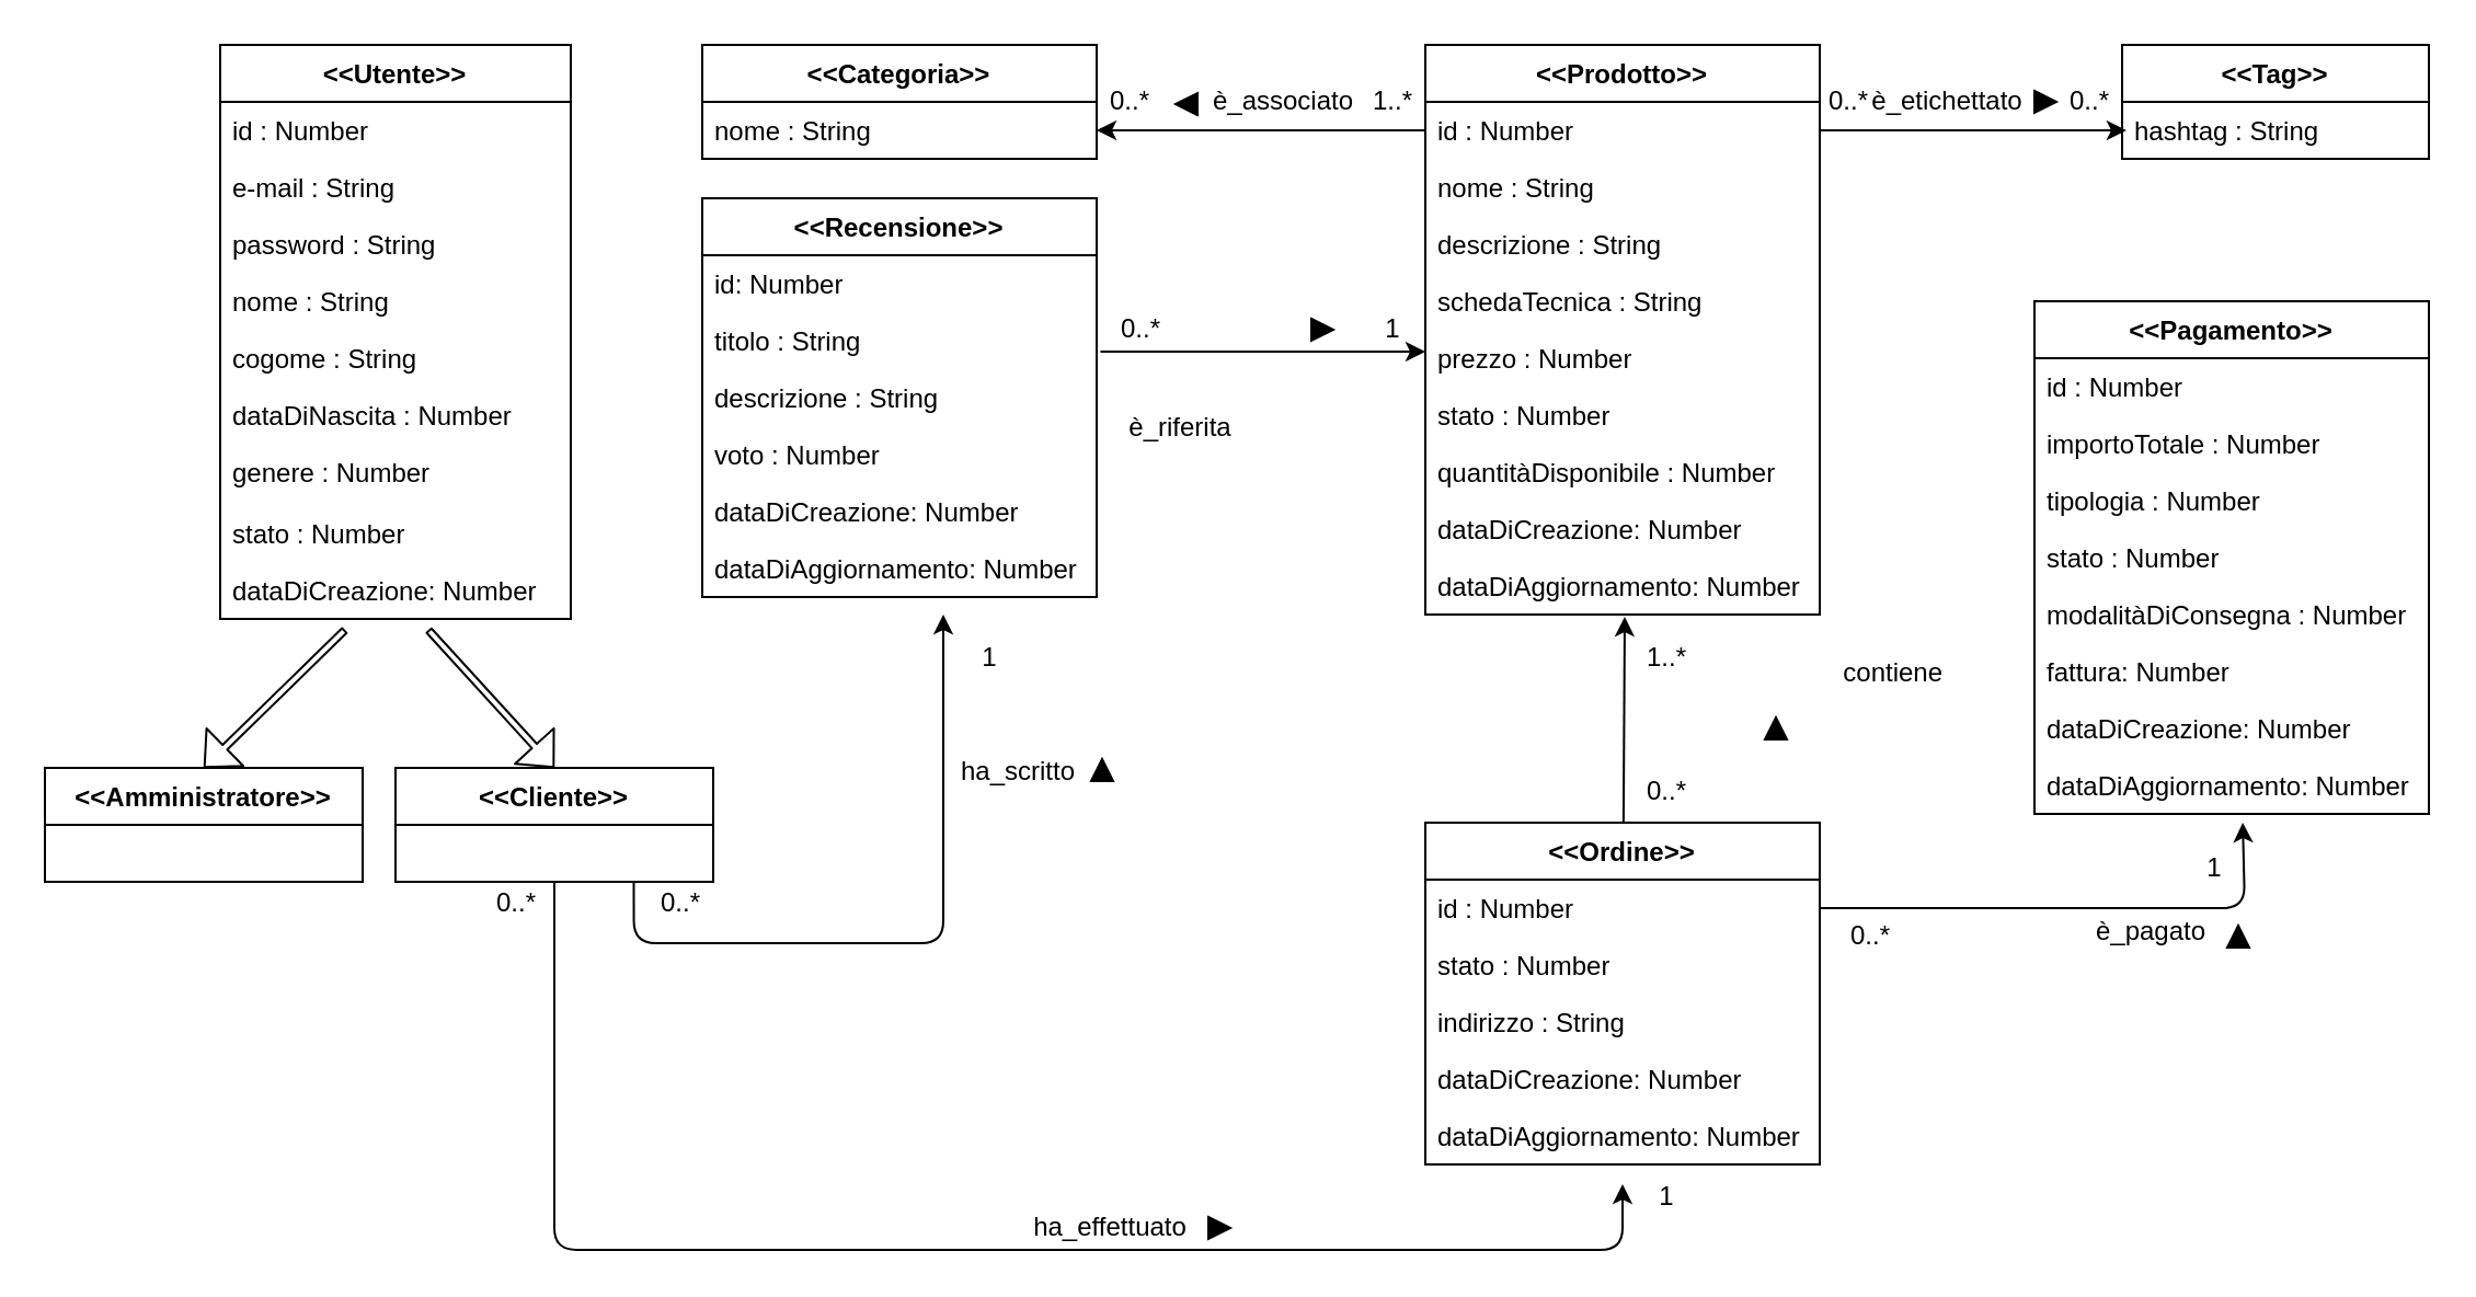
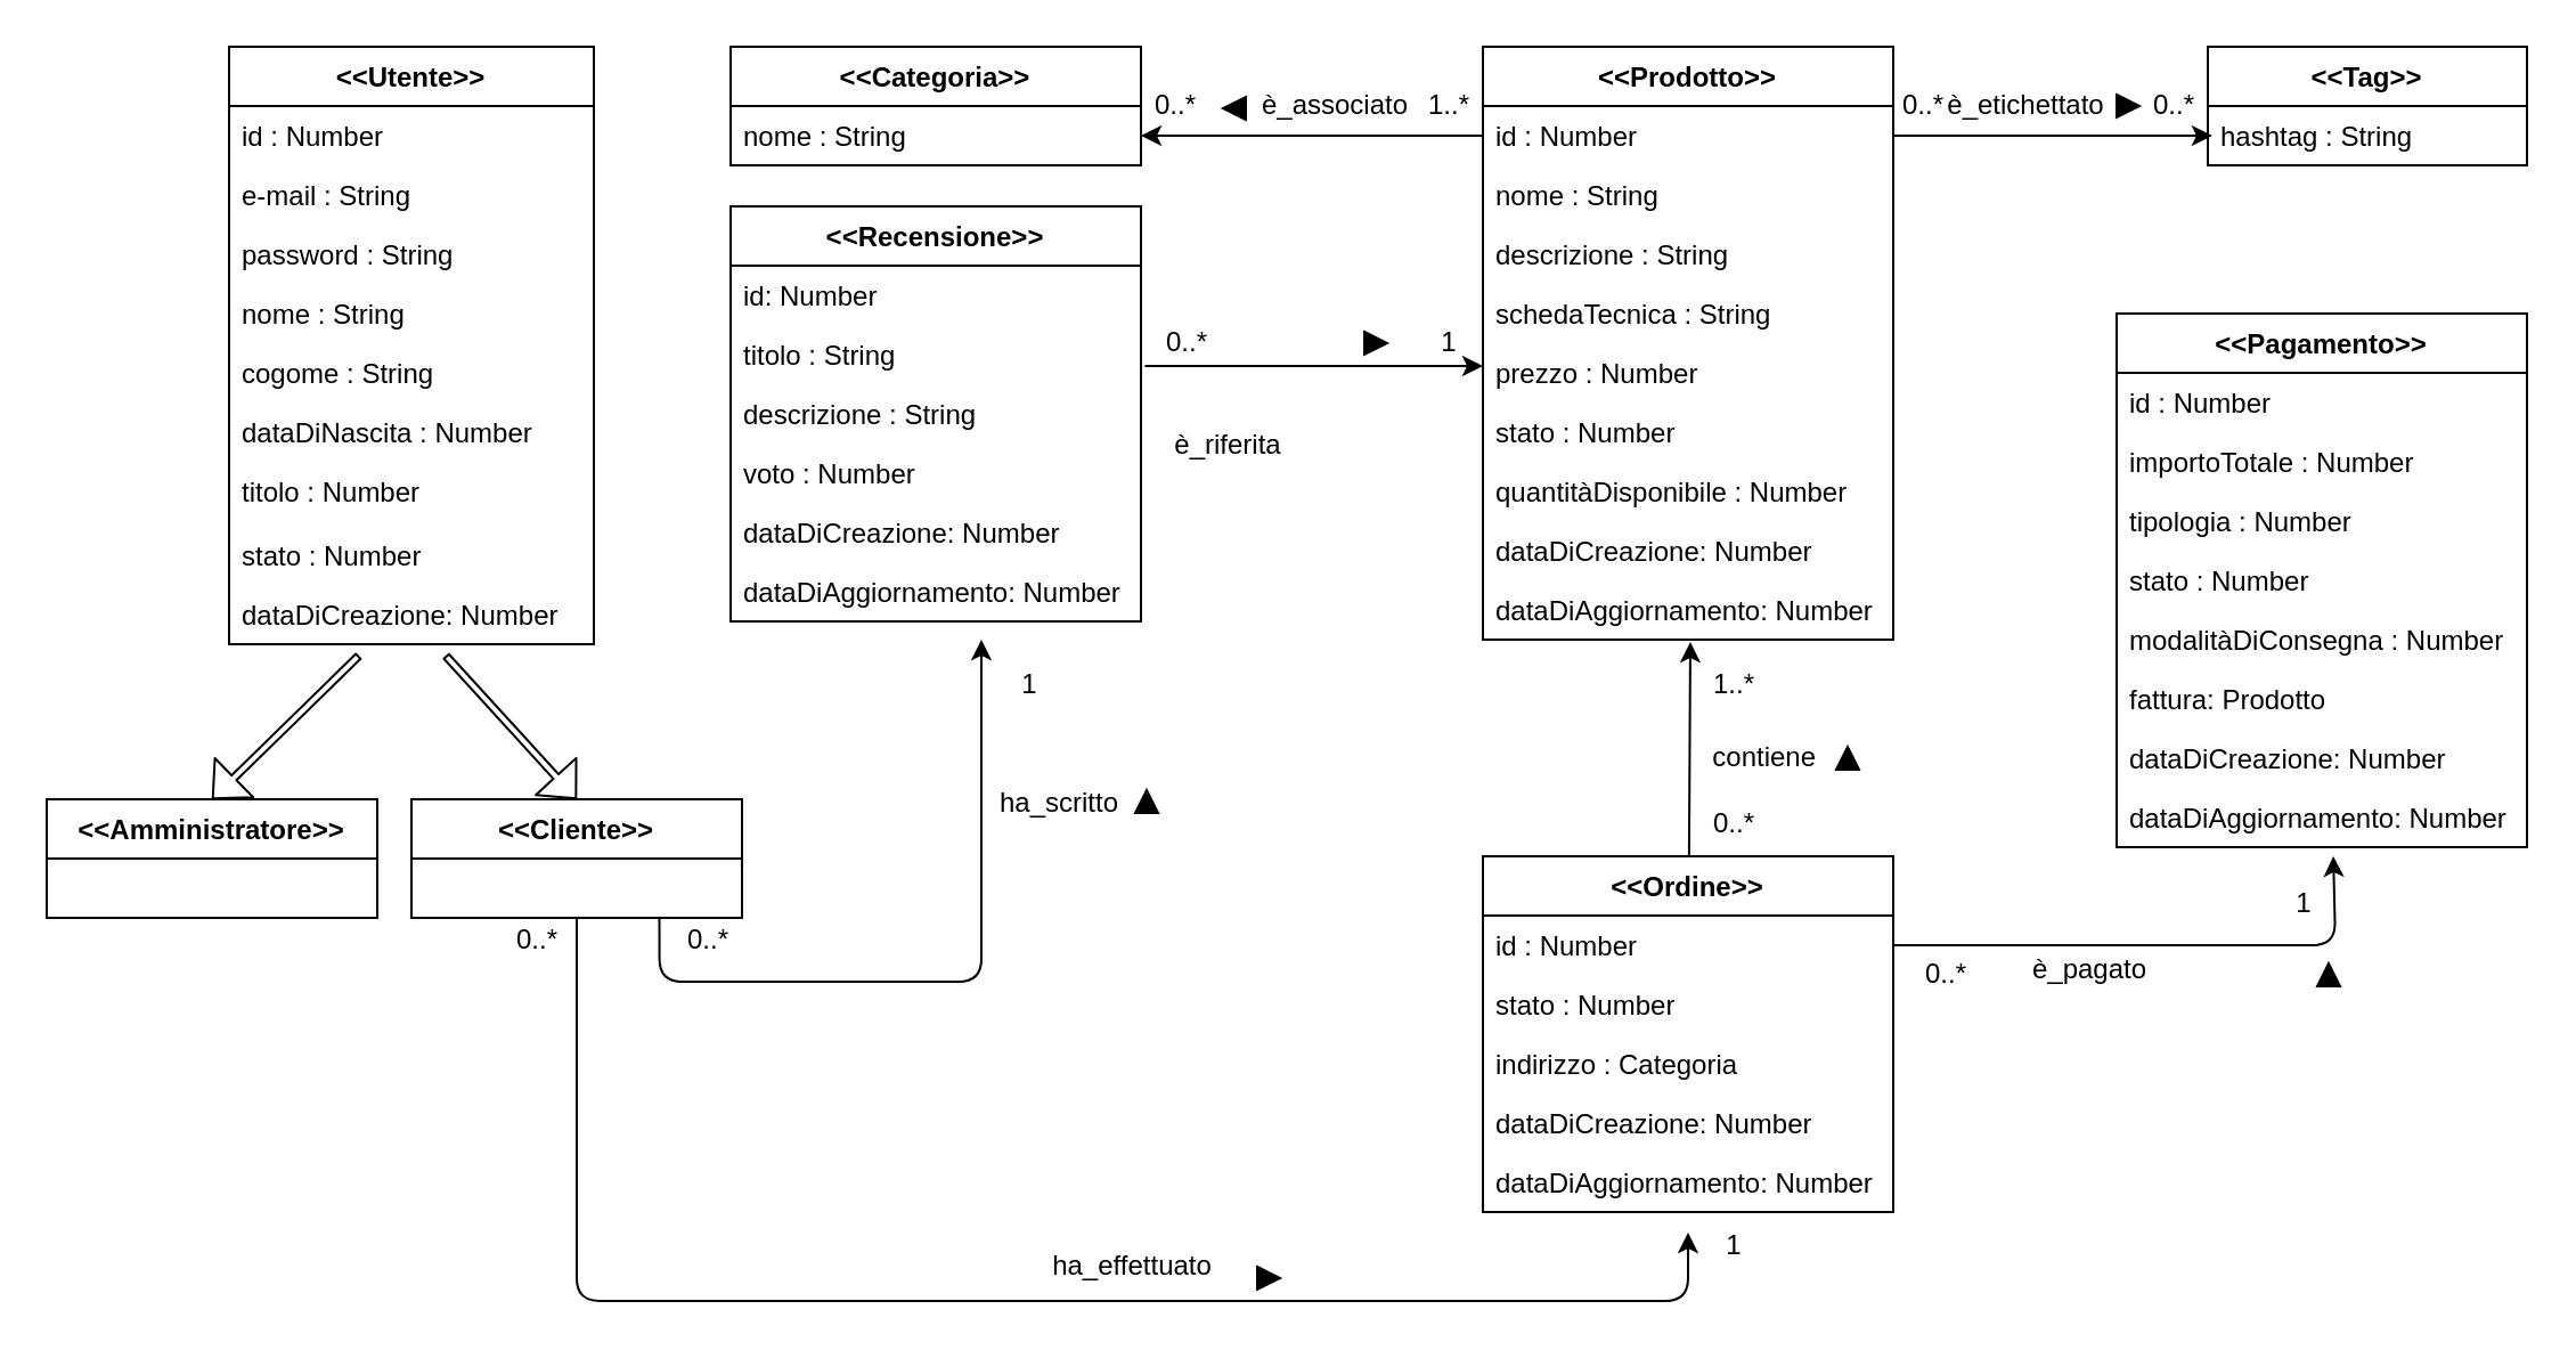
- <mxCell id="19" value="genere : Number" style="text;strokeColor=none;fillColor=none;align=left;verticalAlign=top;spacingLeft=4;spacingRight=4;overflow=hidden;rotatable=0;points=[[0,0.5],[1,0.5]];portConstraint=eastwest;" parent="12" vertex="1"><mxGeometry y="182" width="160" height="28" as="geometry" /></mxCell>
+ <mxCell id="19" value="titolo : Number" style="text;strokeColor=none;fillColor=none;align=left;verticalAlign=top;spacingLeft=4;spacingRight=4;overflow=hidden;rotatable=0;points=[[0,0.5],[1,0.5]];portConstraint=eastwest;" parent="12" vertex="1"><mxGeometry y="182" width="160" height="28" as="geometry" /></mxCell>
- <mxCell id="35" value="fattura: Number" style="text;strokeColor=none;fillColor=none;align=left;verticalAlign=top;spacingLeft=4;spacingRight=4;overflow=hidden;rotatable=0;points=[[0,0.5],[1,0.5]];portConstraint=eastwest;" vertex="1" parent="29"><mxGeometry y="156" width="180" height="26" as="geometry" /></mxCell>
+ <mxCell id="35" value="fattura: Prodotto" style="text;strokeColor=none;fillColor=none;align=left;verticalAlign=top;spacingLeft=4;spacingRight=4;overflow=hidden;rotatable=0;points=[[0,0.5],[1,0.5]];portConstraint=eastwest;" vertex="1" parent="29"><mxGeometry y="156" width="180" height="26" as="geometry" /></mxCell>
- <mxCell id="38" value="contiene&amp;nbsp;" style="text;html=1;align=center;verticalAlign=middle;resizable=0;points=[];;autosize=1;" parent="1" vertex="1"><mxGeometry x="835" y="297" width="60" height="20" as="geometry" /></mxCell>
+ <mxCell id="38" value="contiene&amp;nbsp;" style="text;html=1;align=center;verticalAlign=middle;resizable=0;points=[];;autosize=1;" parent="1" vertex="1"><mxGeometry x="745" y="322" width="60" height="20" as="geometry" /></mxCell>
- <mxCell id="44" value="è_pagato" style="text;html=1;align=center;verticalAlign=middle;resizable=0;points=[];;autosize=1;" parent="1" vertex="1"><mxGeometry x="946" y="415" width="70" height="20" as="geometry" /></mxCell>
+ <mxCell id="44" value="è_pagato" style="text;html=1;align=center;verticalAlign=middle;resizable=0;points=[];;autosize=1;" parent="1" vertex="1"><mxGeometry x="881" y="415" width="70" height="20" as="geometry" /></mxCell>
- <mxCell id="84" value="indirizzo : String" style="text;strokeColor=none;fillColor=none;align=left;verticalAlign=top;spacingLeft=4;spacingRight=4;overflow=hidden;rotatable=0;points=[[0,0.5],[1,0.5]];portConstraint=eastwest;" vertex="1" parent="81"><mxGeometry y="78" width="180" height="26" as="geometry" /></mxCell>
+ <mxCell id="84" value="indirizzo : Categoria" style="text;strokeColor=none;fillColor=none;align=left;verticalAlign=top;spacingLeft=4;spacingRight=4;overflow=hidden;rotatable=0;points=[[0,0.5],[1,0.5]];portConstraint=eastwest;" vertex="1" parent="81"><mxGeometry y="78" width="180" height="26" as="geometry" /></mxCell>
- <mxCell id="41" value="ha_effettuato" style="text;html=1;align=center;verticalAlign=middle;resizable=0;points=[];;autosize=1;" parent="1" vertex="1"><mxGeometry x="461" y="550" width="90" height="20" as="geometry" /></mxCell>
+ <mxCell id="41" value="ha_effettuato" style="text;html=1;align=center;verticalAlign=middle;resizable=0;points=[];;autosize=1;" parent="1" vertex="1"><mxGeometry x="451" y="545" width="90" height="20" as="geometry" /></mxCell>
